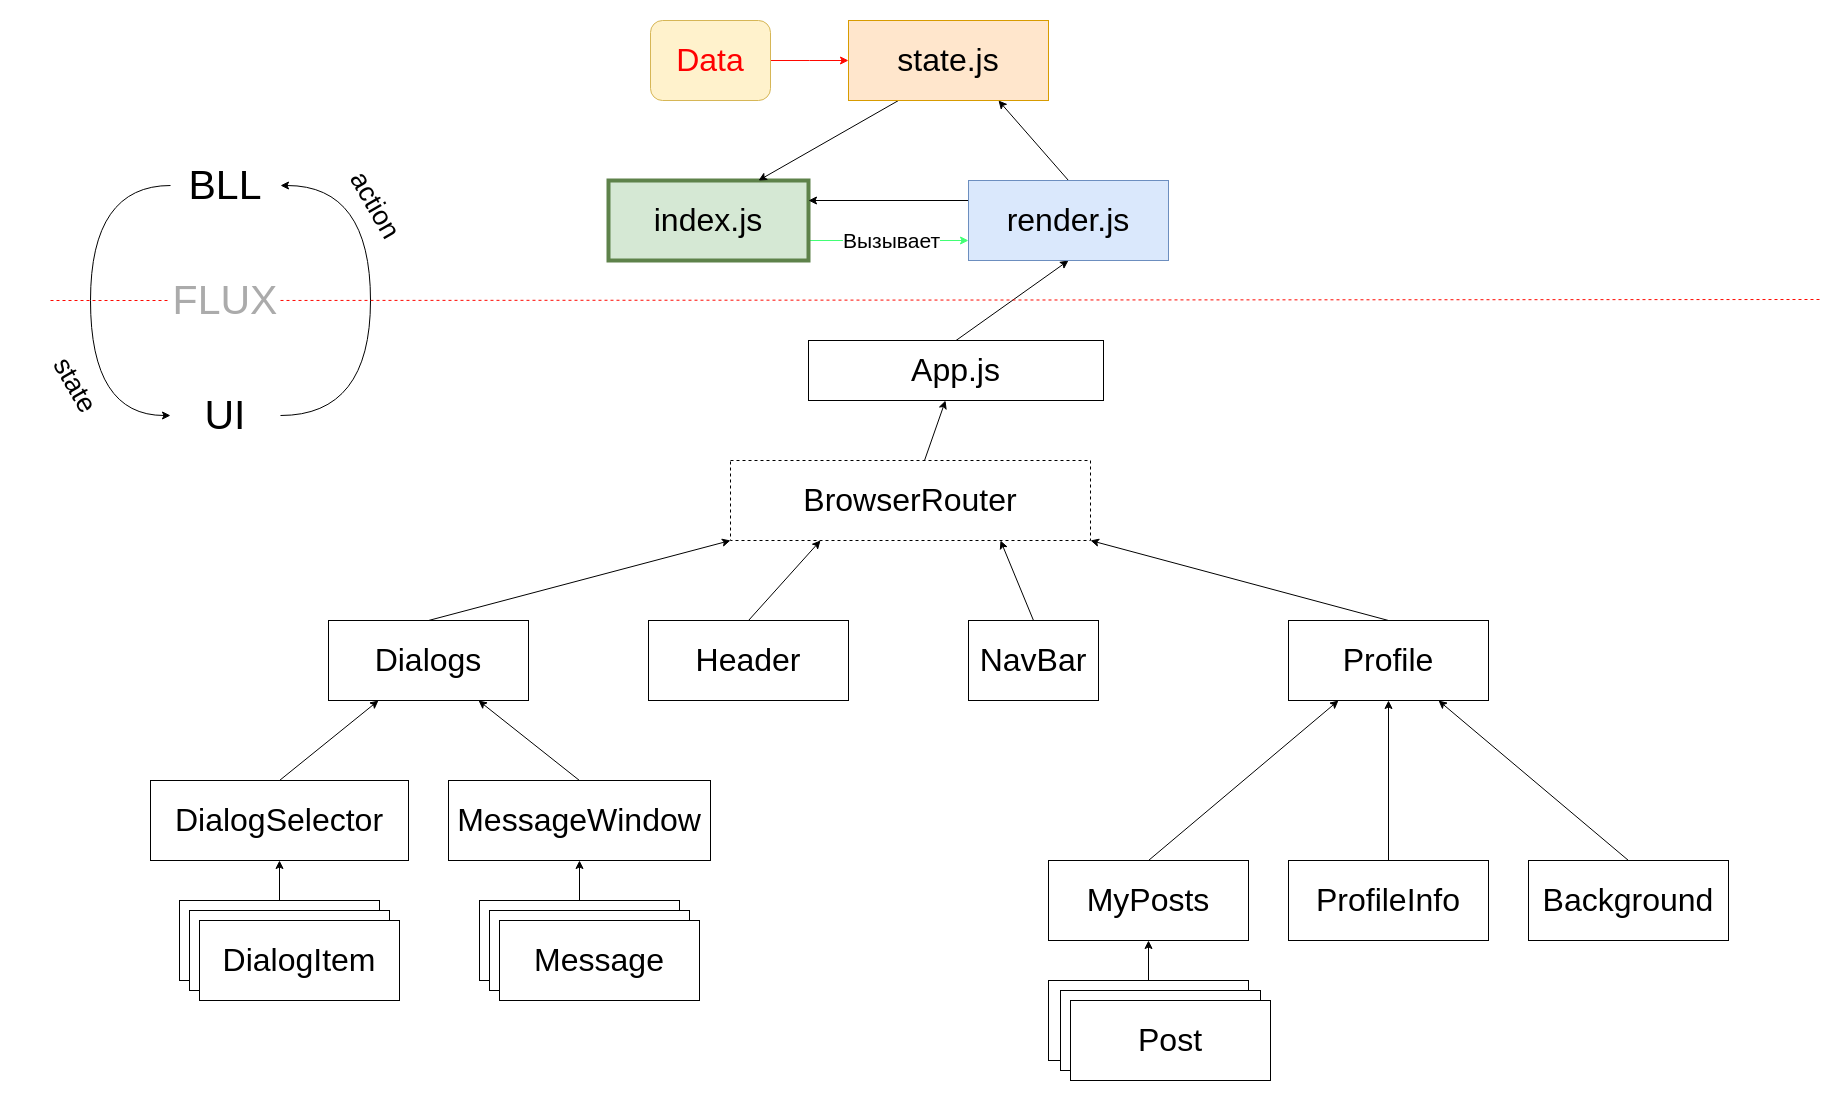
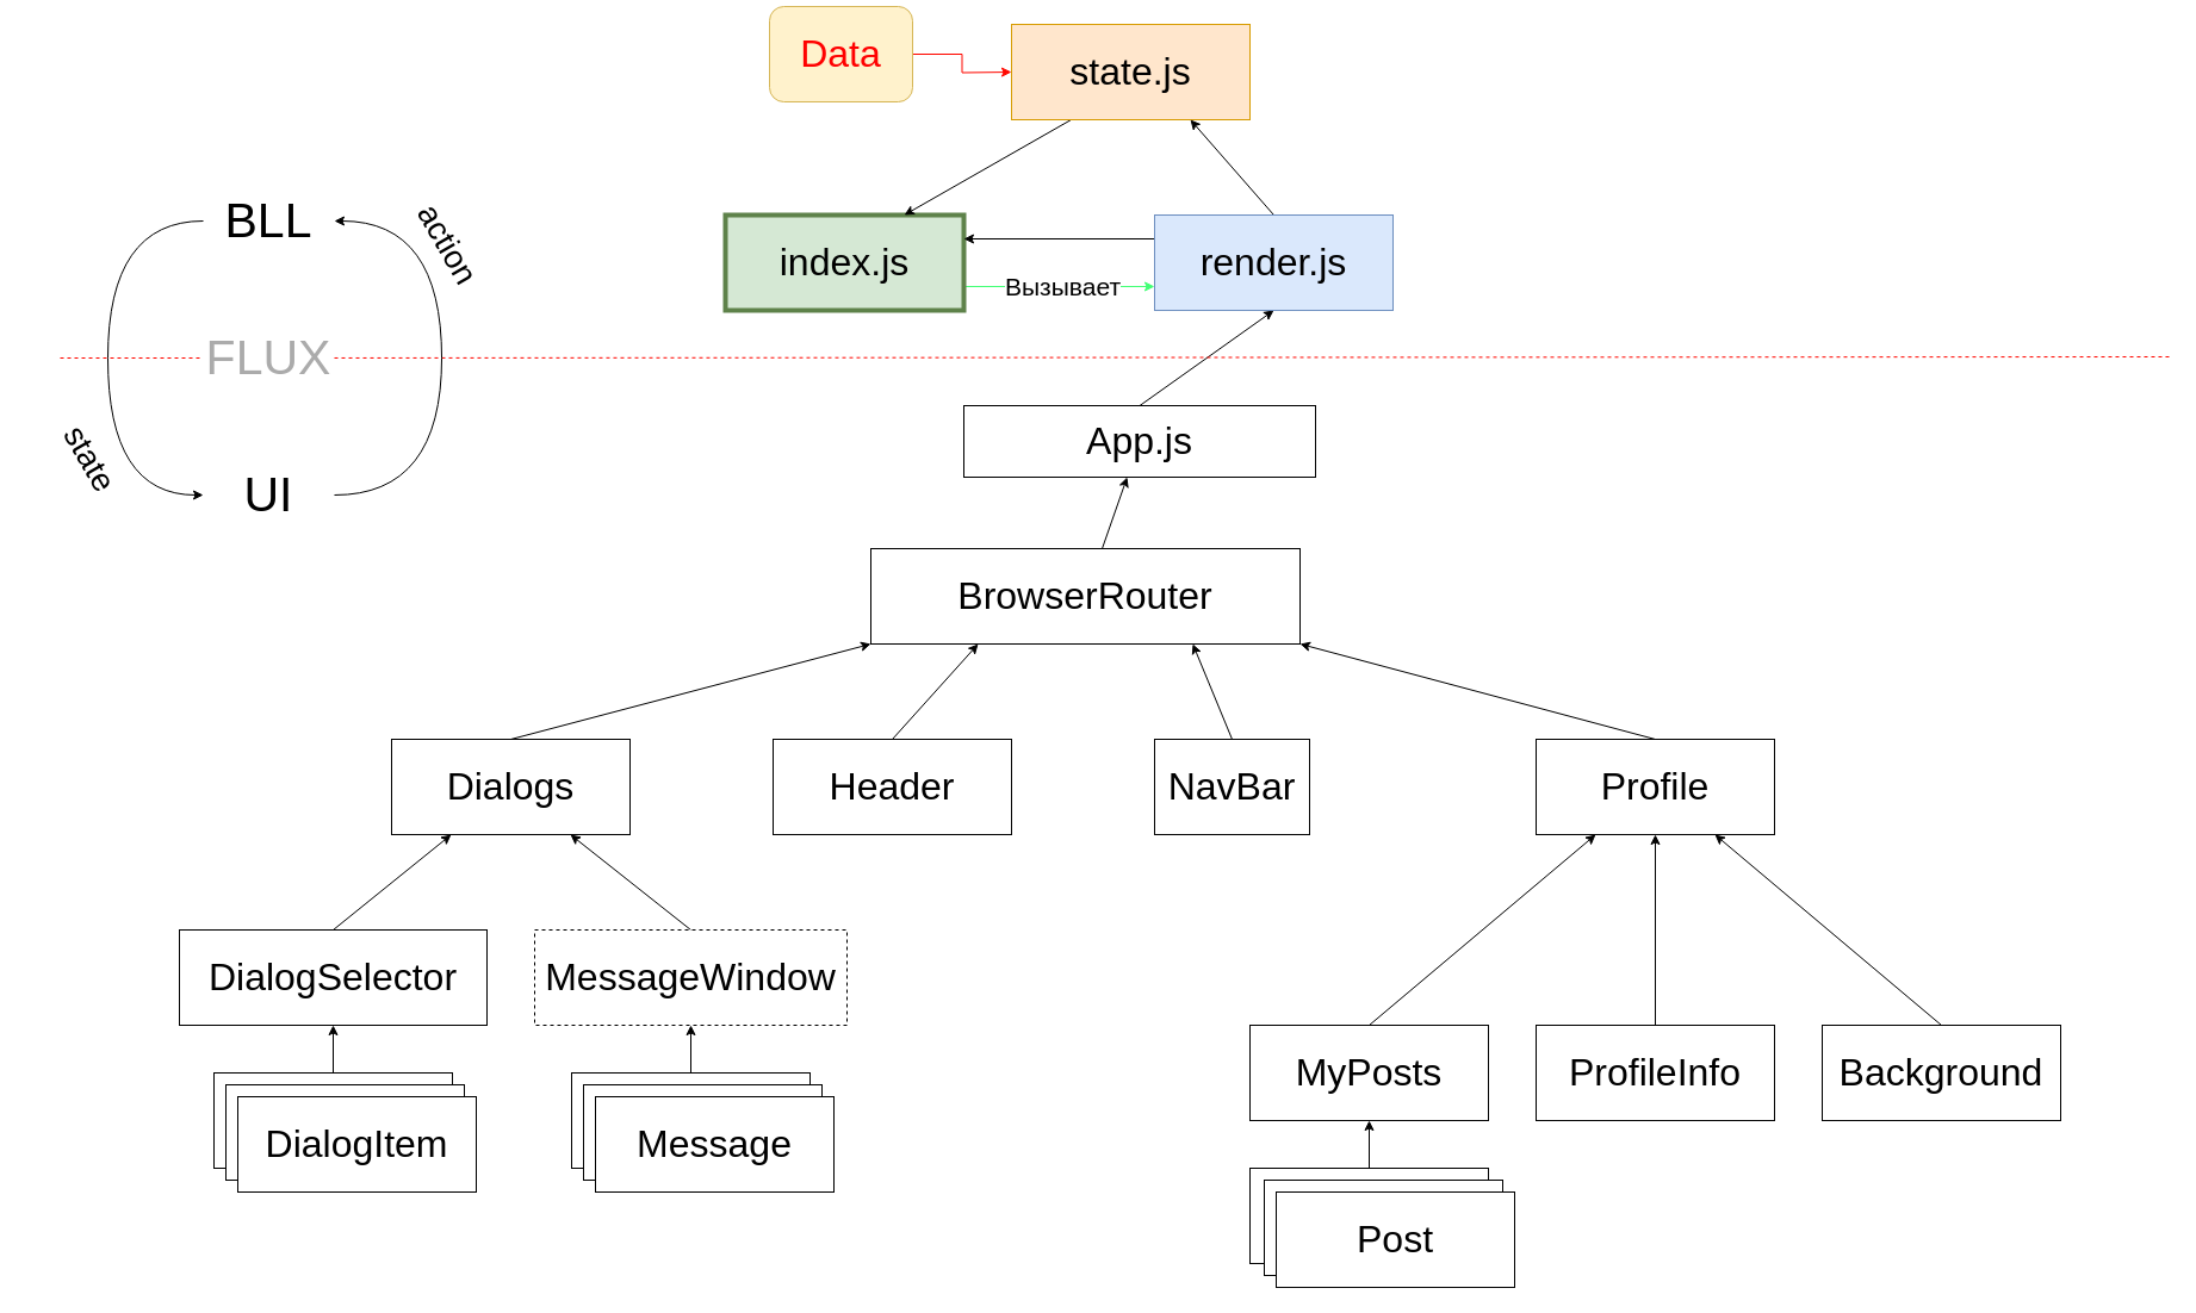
- <mxCell id="36" value="Data" style="rounded=1;whiteSpace=wrap;html=1;fontSize=32;fillColor=#fff2cc;strokeColor=#d6b656;fontColor=#FF0000;" parent="1" vertex="1"><mxGeometry x="650" y="20" width="120" height="80" as="geometry" /></mxCell>
+ <mxCell id="36" value="Data" style="rounded=1;whiteSpace=wrap;html=1;fontSize=32;fillColor=#fff2cc;strokeColor=#d6b656;fontColor=#FF0000;" parent="1" vertex="1"><mxGeometry x="645" y="5" width="120" height="80" as="geometry" /></mxCell>
- <mxCell id="10" value="BrowserRouter" style="rounded=0;whiteSpace=wrap;html=1;fontSize=32;dashed=1;" parent="1" vertex="1"><mxGeometry x="730" y="460" width="360" height="80" as="geometry" /></mxCell>
+ <mxCell id="10" value="BrowserRouter" style="rounded=0;whiteSpace=wrap;html=1;fontSize=32;" parent="1" vertex="1"><mxGeometry x="730" y="460" width="360" height="80" as="geometry" /></mxCell>
- <mxCell id="25" value="MessageWindow" style="rounded=0;whiteSpace=wrap;html=1;fontSize=32;" parent="1" vertex="1"><mxGeometry x="448" y="780" width="262" height="80" as="geometry" /></mxCell>
+ <mxCell id="25" value="MessageWindow" style="rounded=0;whiteSpace=wrap;html=1;fontSize=32;dashed=1;" parent="1" vertex="1"><mxGeometry x="448" y="780" width="262" height="80" as="geometry" /></mxCell>
